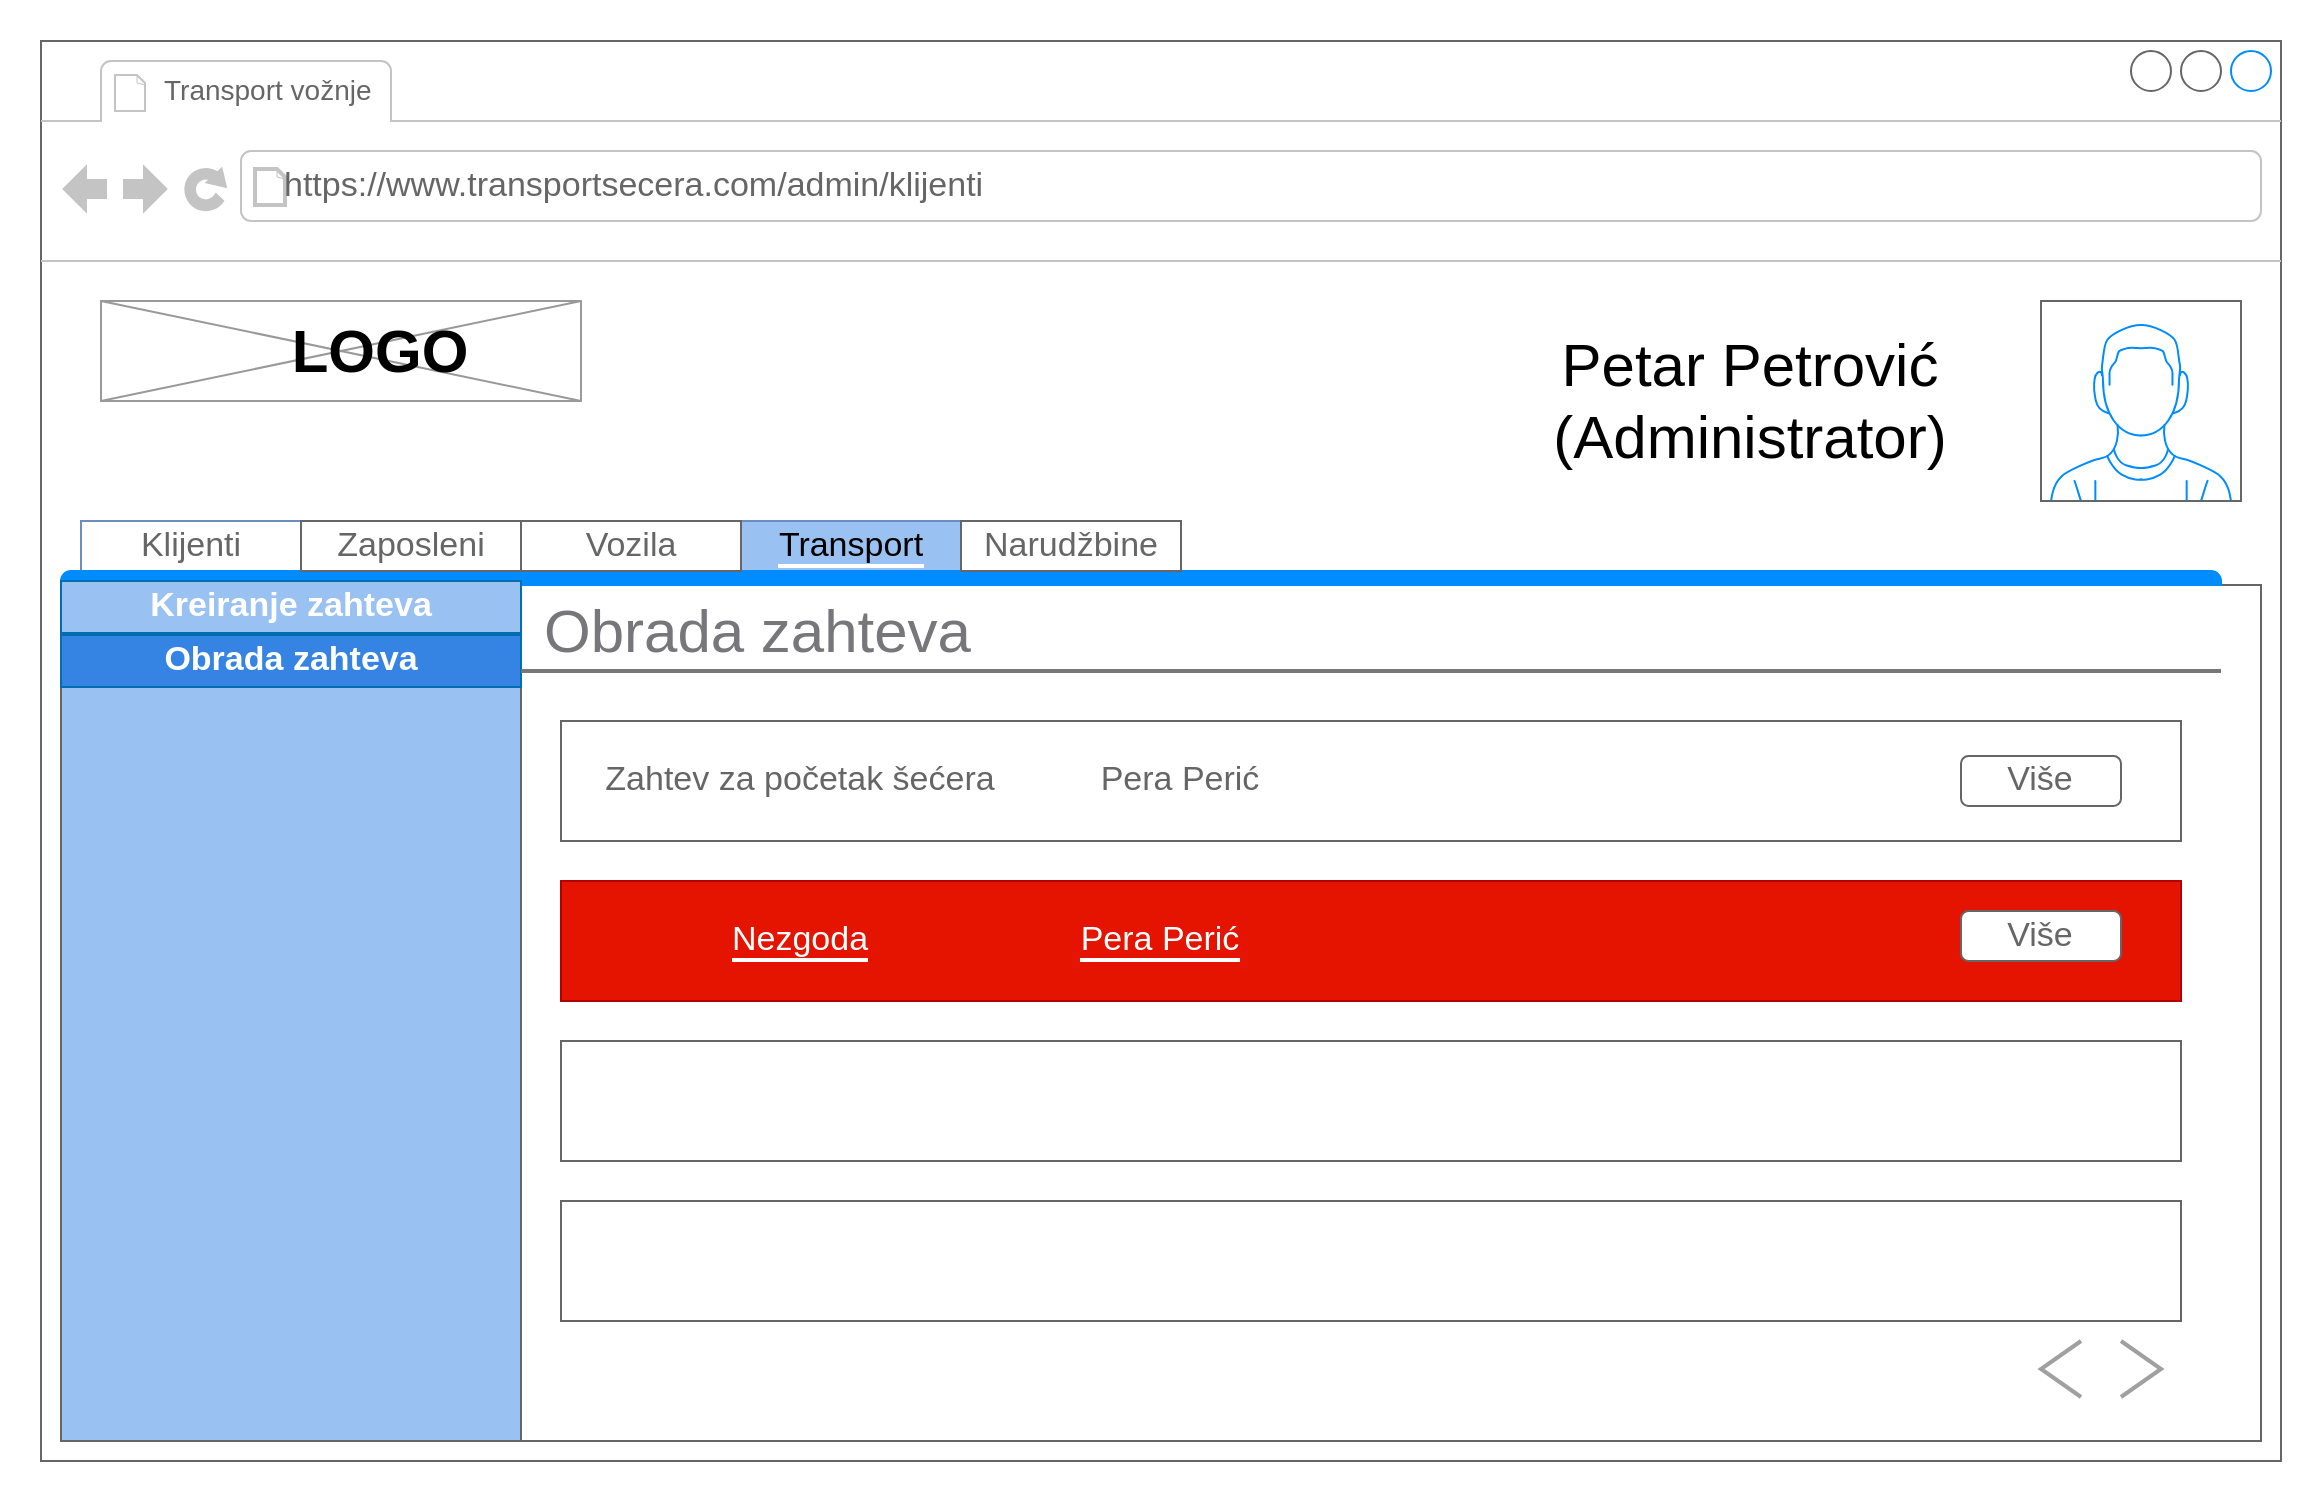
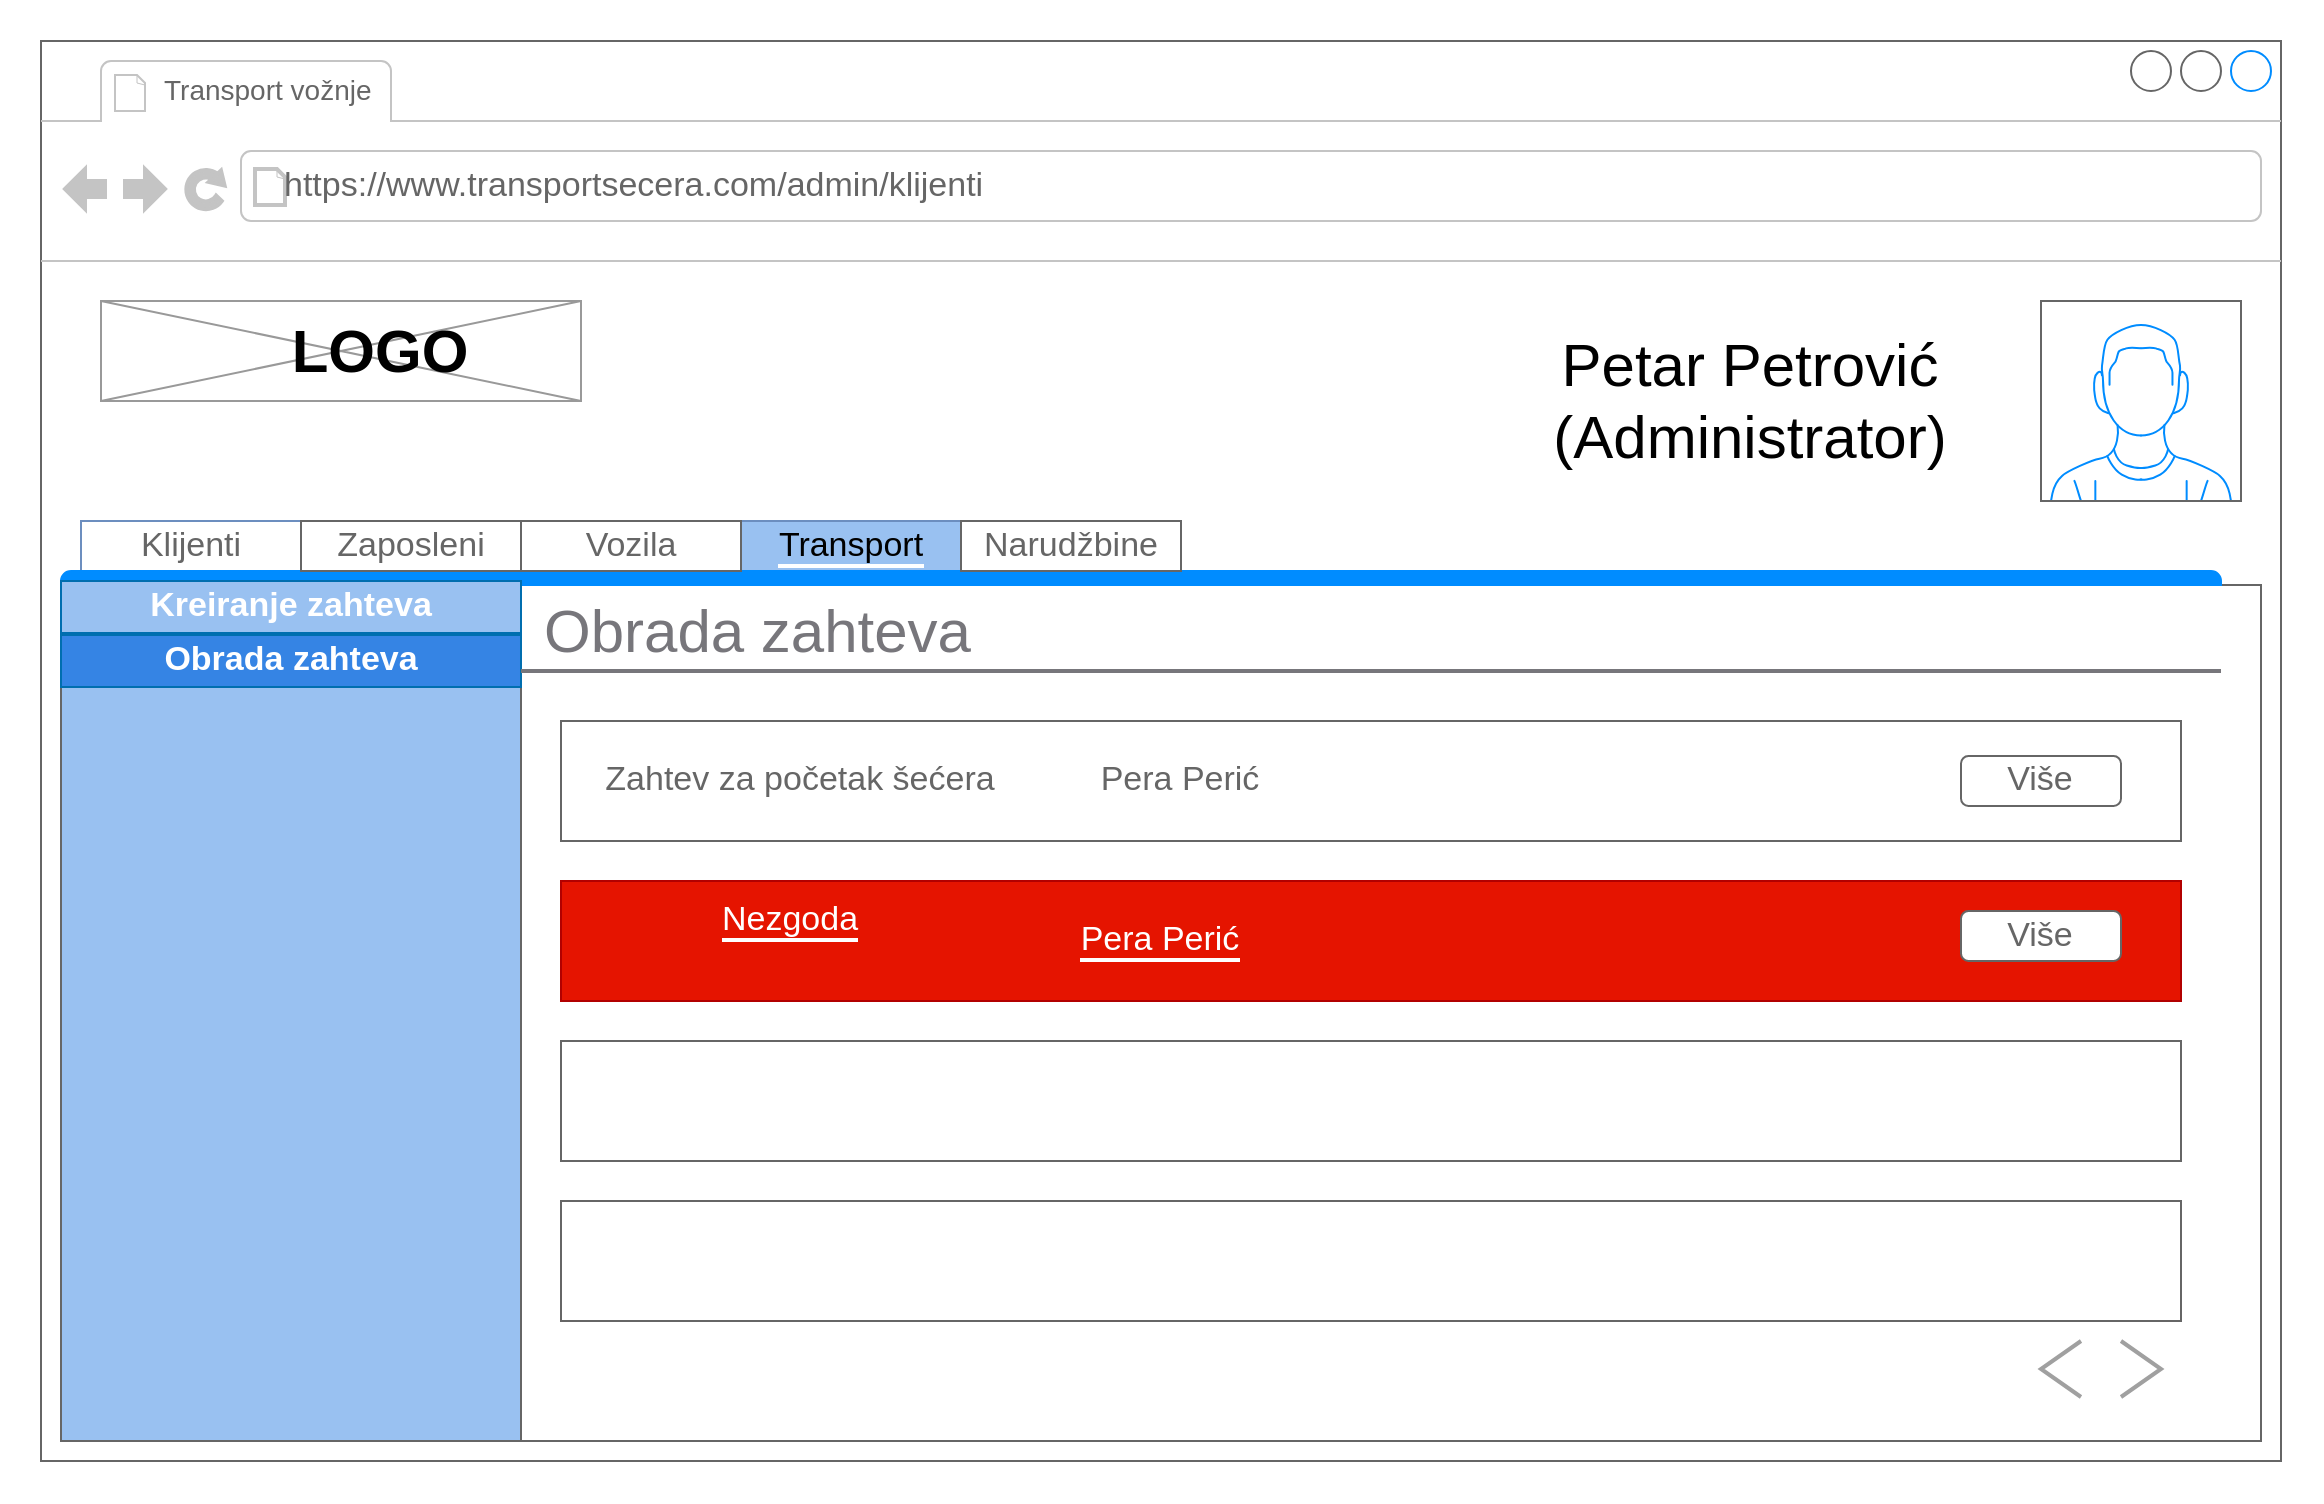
- <mxCell id="29" value="&lt;span style=&quot;background-color: rgb(229, 20, 0);&quot;&gt;&lt;font color=&quot;#ffffff&quot;&gt;Nezgoda&lt;/font&gt;&lt;/span&gt;" style="text;html=1;strokeColor=none;fillColor=none;align=center;verticalAlign=middle;whiteSpace=wrap;rounded=0;shadow=0;dashed=0;labelBackgroundColor=default;strokeWidth=1;fontFamily=Helvetica;fontSize=17;fontColor=#666666;" vertex="1" parent="10"><mxGeometry x="270" y="195" width="200" height="30" as="geometry" /></mxCell>
+ <mxCell id="29" value="&lt;span style=&quot;background-color: rgb(229, 20, 0);&quot;&gt;&lt;font color=&quot;#ffffff&quot;&gt;Nezgoda&lt;/font&gt;&lt;/span&gt;" style="text;html=1;strokeColor=none;fillColor=none;align=center;verticalAlign=middle;whiteSpace=wrap;rounded=0;shadow=0;dashed=0;labelBackgroundColor=default;strokeWidth=1;fontFamily=Helvetica;fontSize=17;fontColor=#666666;" vertex="1" parent="10"><mxGeometry x="265" y="185" width="200" height="30" as="geometry" /></mxCell>
